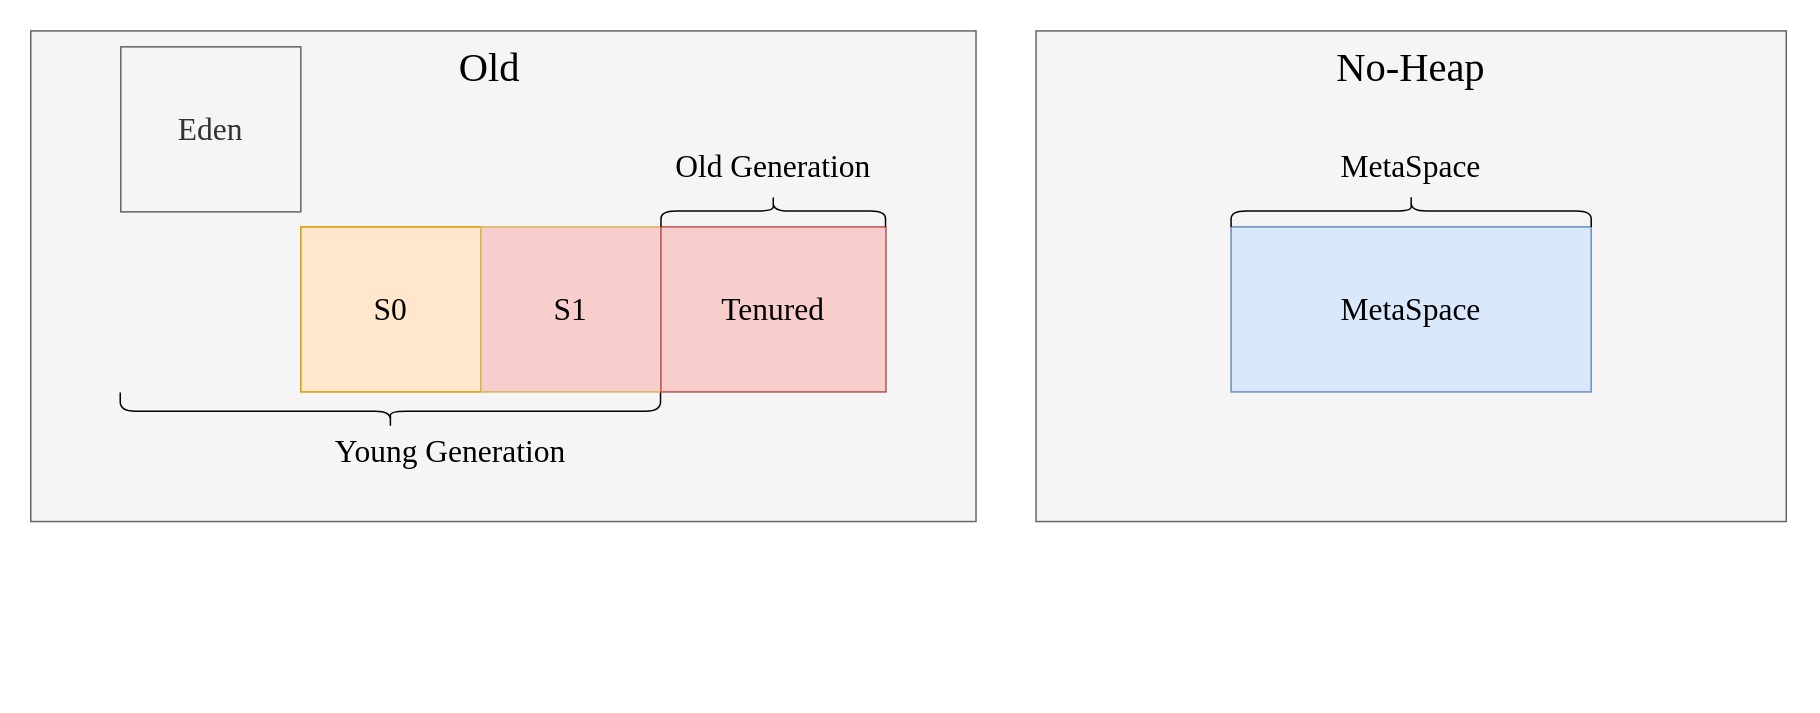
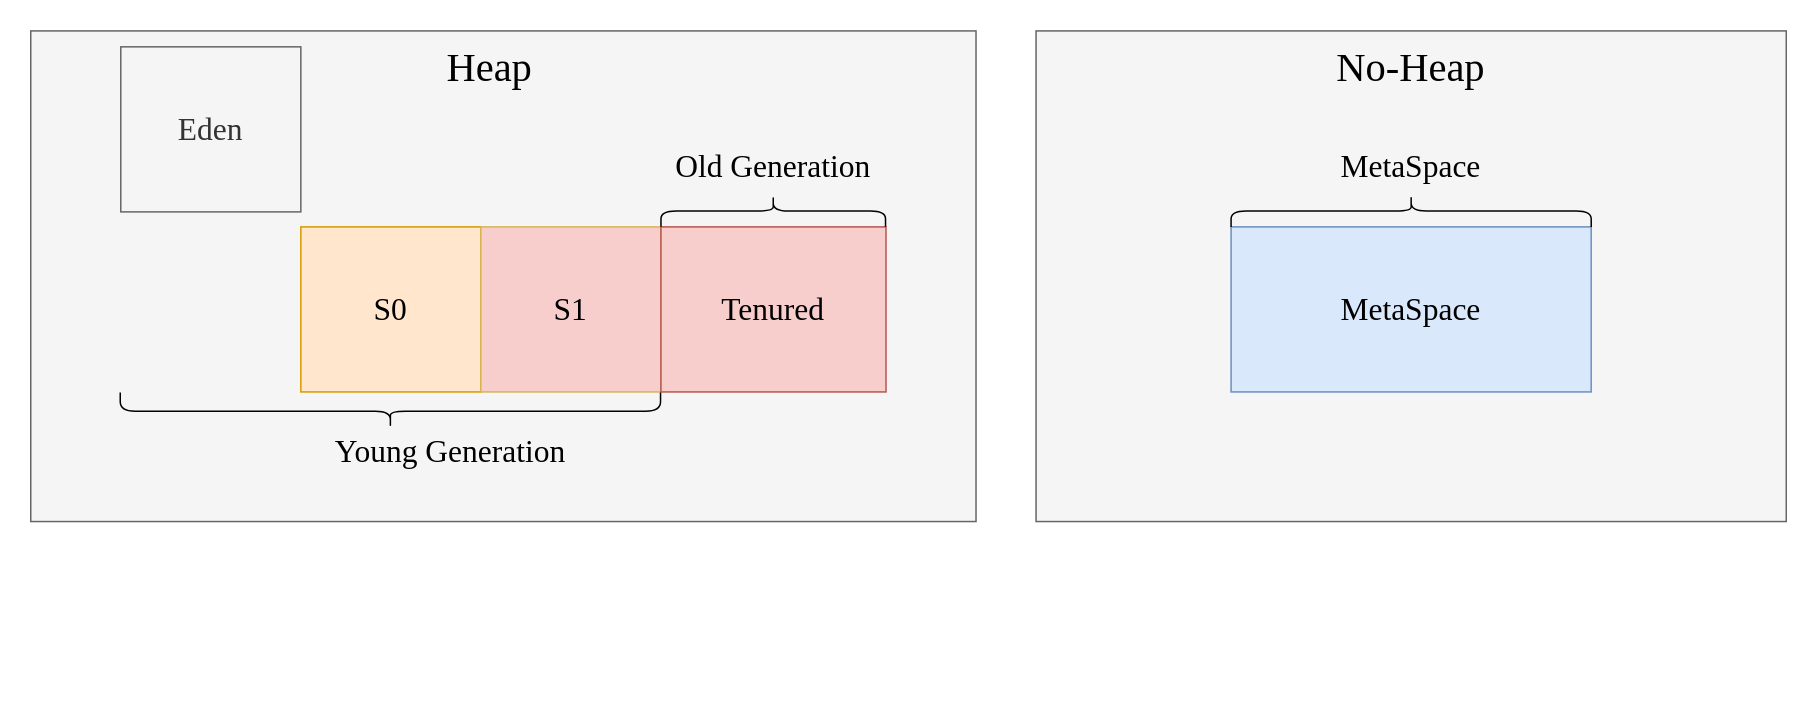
- <mxCell id="15" value="&lt;font style=&quot;font-size: 27px&quot;&gt;Old&lt;/font&gt;" style="text;html=1;strokeColor=none;fillColor=none;align=center;verticalAlign=middle;whiteSpace=wrap;rounded=0;fontFamily=Comic Sans MS;fontSize=21;" vertex="1" parent="1"><mxGeometry x="271.53" y="25.21" width="108" height="40" as="geometry" /></mxCell>
+ <mxCell id="15" value="&lt;font style=&quot;font-size: 27px&quot;&gt;Heap&lt;/font&gt;" style="text;html=1;strokeColor=none;fillColor=none;align=center;verticalAlign=middle;whiteSpace=wrap;rounded=0;fontFamily=Comic Sans MS;fontSize=21;" vertex="1" parent="1"><mxGeometry x="271.53" y="25.21" width="108" height="40" as="geometry" /></mxCell>
